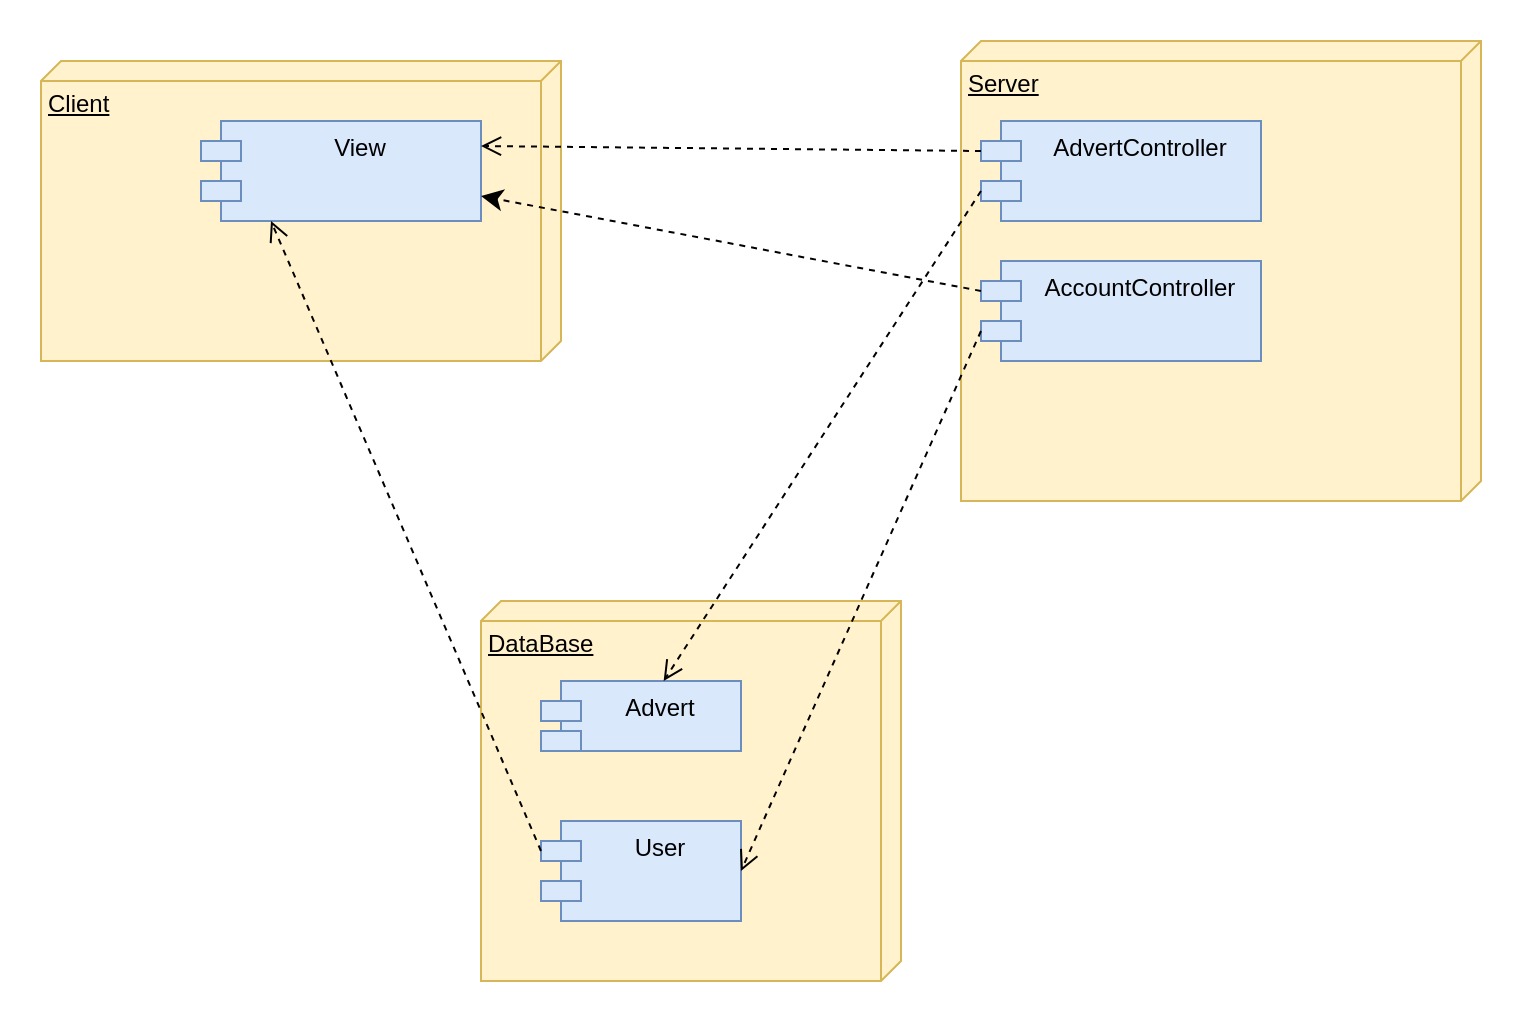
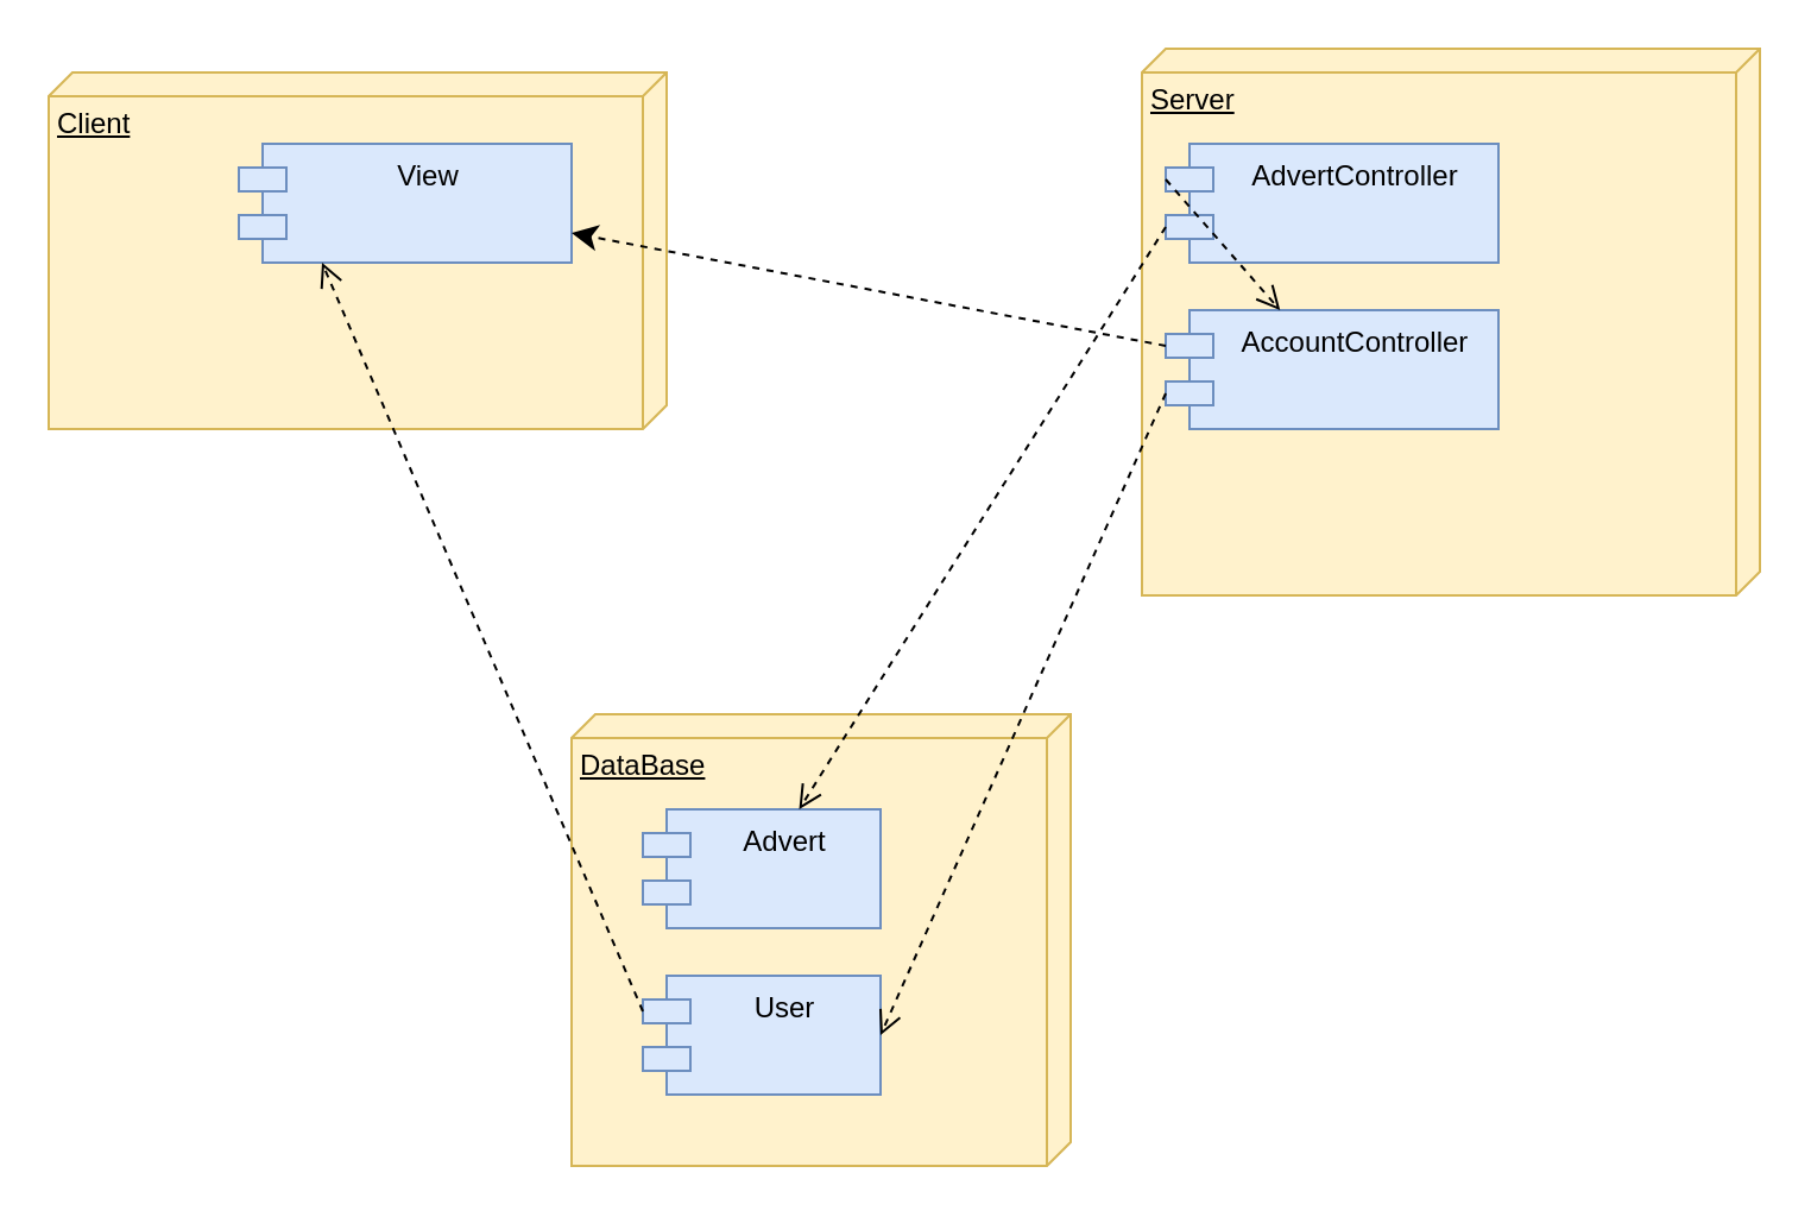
- <mxCell id="10" value="" style="html=1;verticalAlign=bottom;endArrow=open;dashed=1;endSize=8;curved=0;rounded=0;exitX=0;exitY=0;exitDx=0;exitDy=15;exitPerimeter=0;entryX=1;entryY=0.25;entryDx=0;entryDy=0;" edge="1" parent="1" source="8" target="9"><mxGeometry relative="1" as="geometry"><mxPoint x="440" y="250" as="sourcePoint" /><mxPoint x="370" y="110" as="targetPoint" /></mxGeometry></mxCell>
+ <mxCell id="10" value="" style="html=1;verticalAlign=bottom;endArrow=open;dashed=1;endSize=8;curved=0;rounded=0;exitX=0;exitY=0;exitDx=0;exitDy=15;exitPerimeter=0;" edge="1" parent="1" source="8" target="7"><mxGeometry relative="1" as="geometry"><mxPoint x="440" y="250" as="sourcePoint" /><mxPoint x="370" y="110" as="targetPoint" /></mxGeometry></mxCell>
- <mxCell id="6" value="Advert" style="shape=module;align=left;spacingLeft=20;align=center;verticalAlign=top;whiteSpace=wrap;html=1;fillColor=#dae8fc;strokeColor=#6c8ebf;" vertex="1" parent="1"><mxGeometry x="270" y="340" width="100" height="35" as="geometry" /></mxCell>
+ <mxCell id="6" value="Advert" style="shape=module;align=left;spacingLeft=20;align=center;verticalAlign=top;whiteSpace=wrap;html=1;fillColor=#dae8fc;strokeColor=#6c8ebf;" vertex="1" parent="1"><mxGeometry x="270" y="340" width="100" height="50" as="geometry" /></mxCell>
